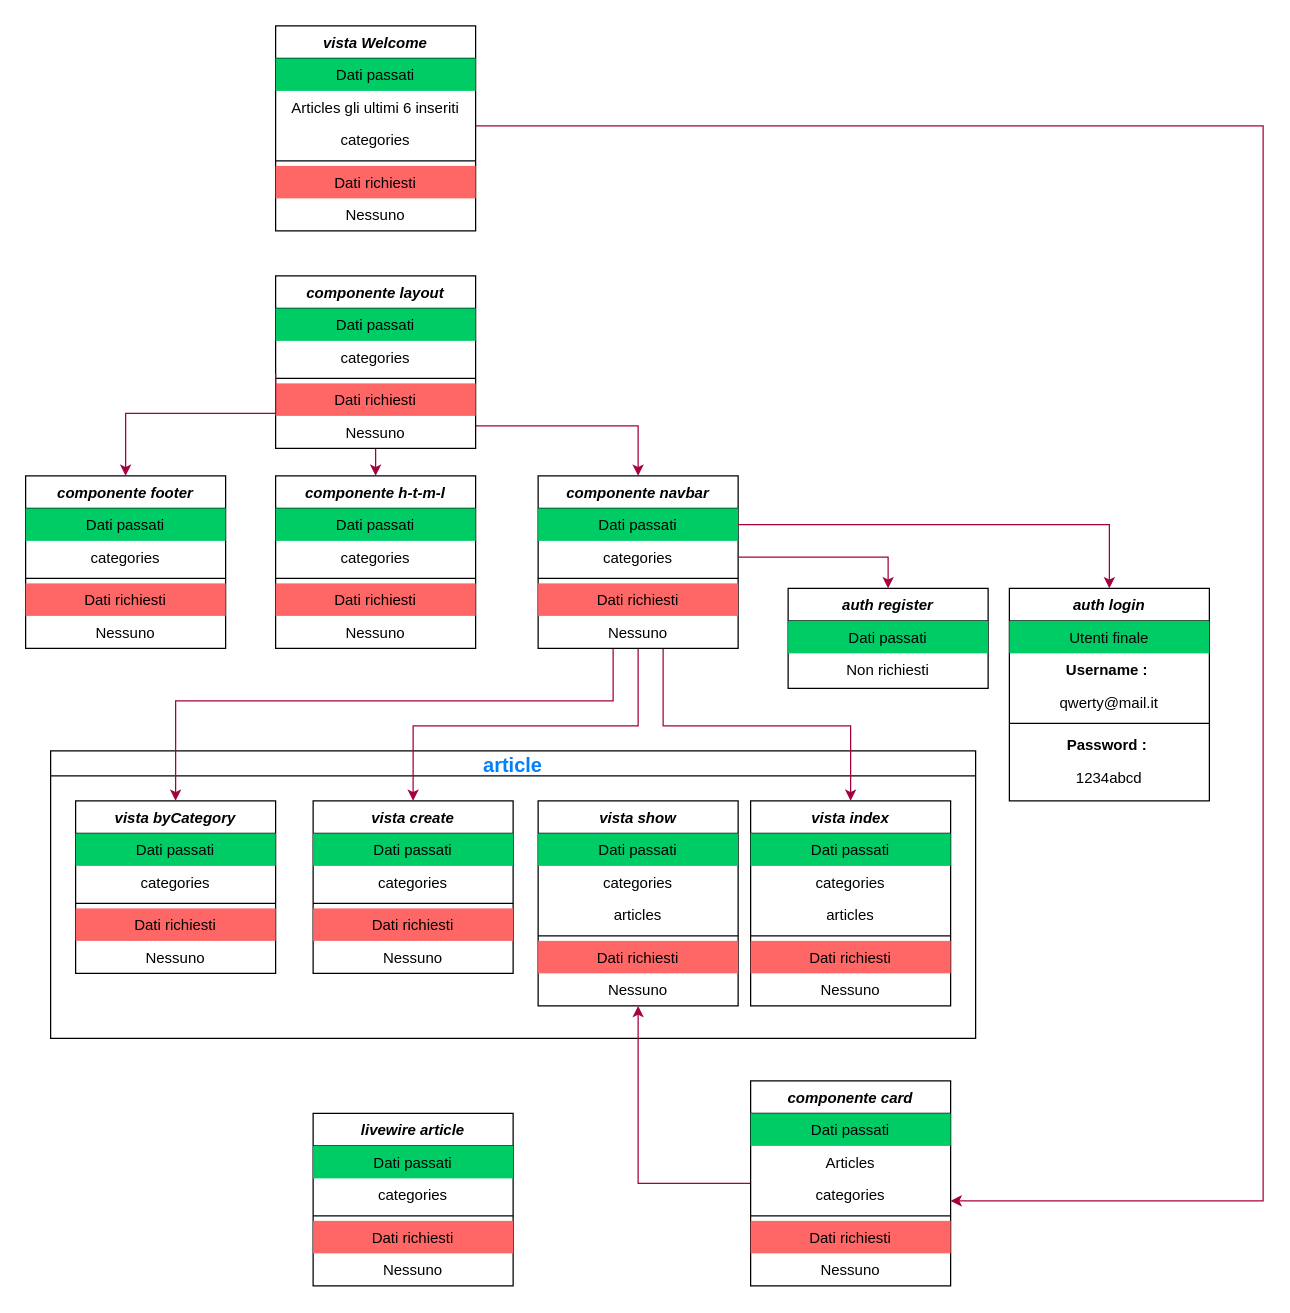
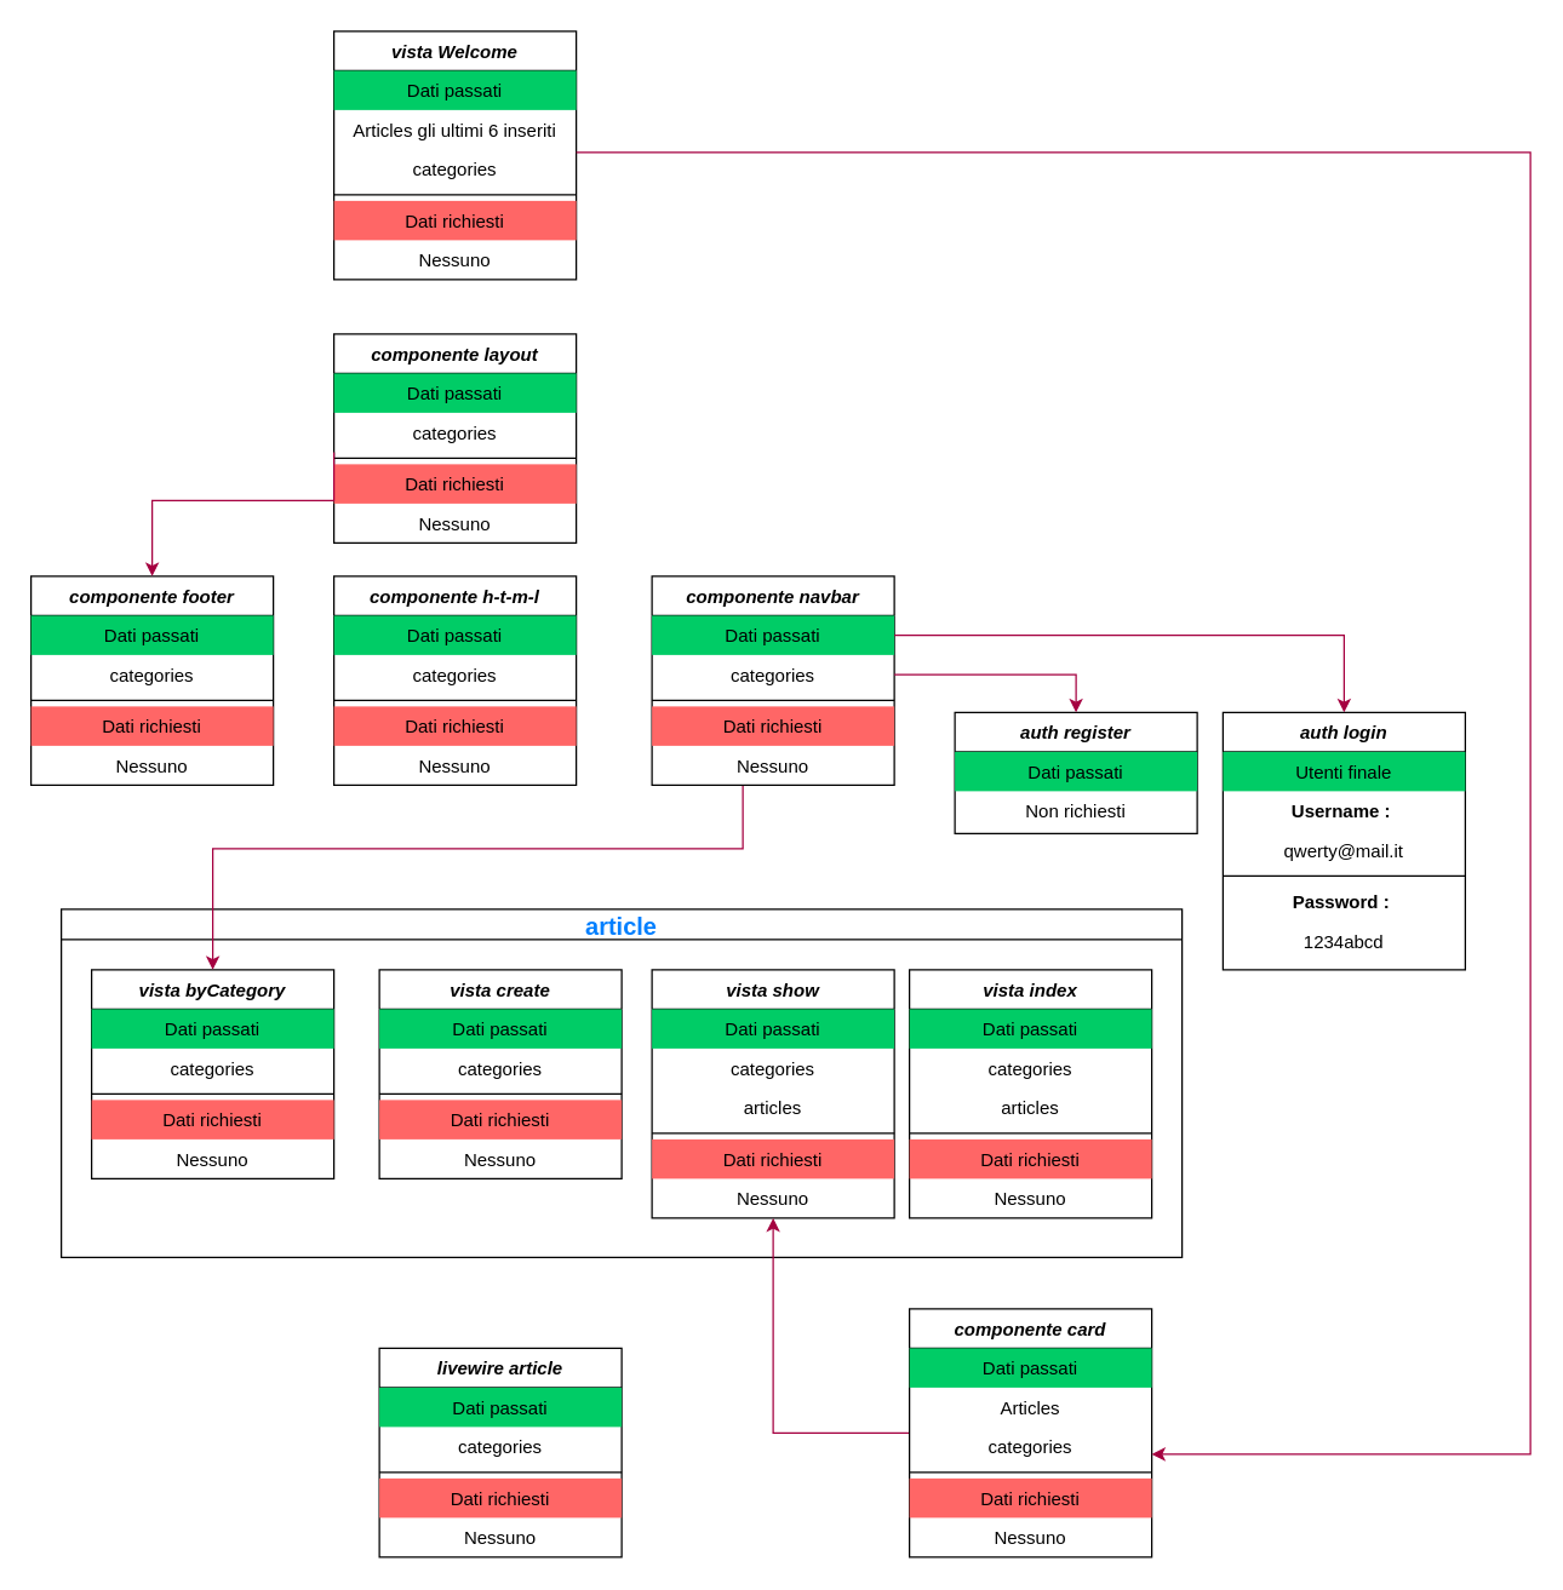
- <mxCell id="49" style="edgeStyle=orthogonalEdgeStyle;rounded=0;orthogonalLoop=1;jettySize=auto;html=1;entryX=0.5;entryY=0;entryDx=0;entryDy=0;fillColor=#d80073;strokeColor=#A50040;" edge="1" parent="1" source="50" target="59"><mxGeometry relative="1" as="geometry"><Array as="points"><mxPoint x="510" y="340" /></Array></mxGeometry></mxCell>
- <mxCell id="48" style="edgeStyle=orthogonalEdgeStyle;rounded=0;orthogonalLoop=1;jettySize=auto;html=1;fillColor=#d80073;strokeColor=#A50040;" edge="1" parent="1" source="50" target="42"><mxGeometry relative="1" as="geometry" /></mxCell>
- <mxCell id="56" style="edgeStyle=orthogonalEdgeStyle;rounded=0;orthogonalLoop=1;jettySize=auto;html=1;entryX=0.5;entryY=0;entryDx=0;entryDy=0;fontFamily=Helvetica;fontSize=12;fontColor=default;fontStyle=1;resizable=0;fillColor=#d80073;strokeColor=#A50040;" edge="1" parent="1" source="59" target="9"><mxGeometry relative="1" as="geometry"><Array as="points"><mxPoint x="510" y="580" /><mxPoint x="330" y="580" /></Array></mxGeometry></mxCell>
- <mxCell id="57" style="edgeStyle=orthogonalEdgeStyle;rounded=0;orthogonalLoop=1;jettySize=auto;html=1;fontFamily=Helvetica;fontSize=12;fontColor=default;fontStyle=1;resizable=0;fillColor=#d80073;strokeColor=#A50040;" edge="1" parent="1" source="59" target="22"><mxGeometry relative="1" as="geometry"><Array as="points"><mxPoint x="530" y="580" /><mxPoint x="680" y="580" /></Array></mxGeometry></mxCell>
